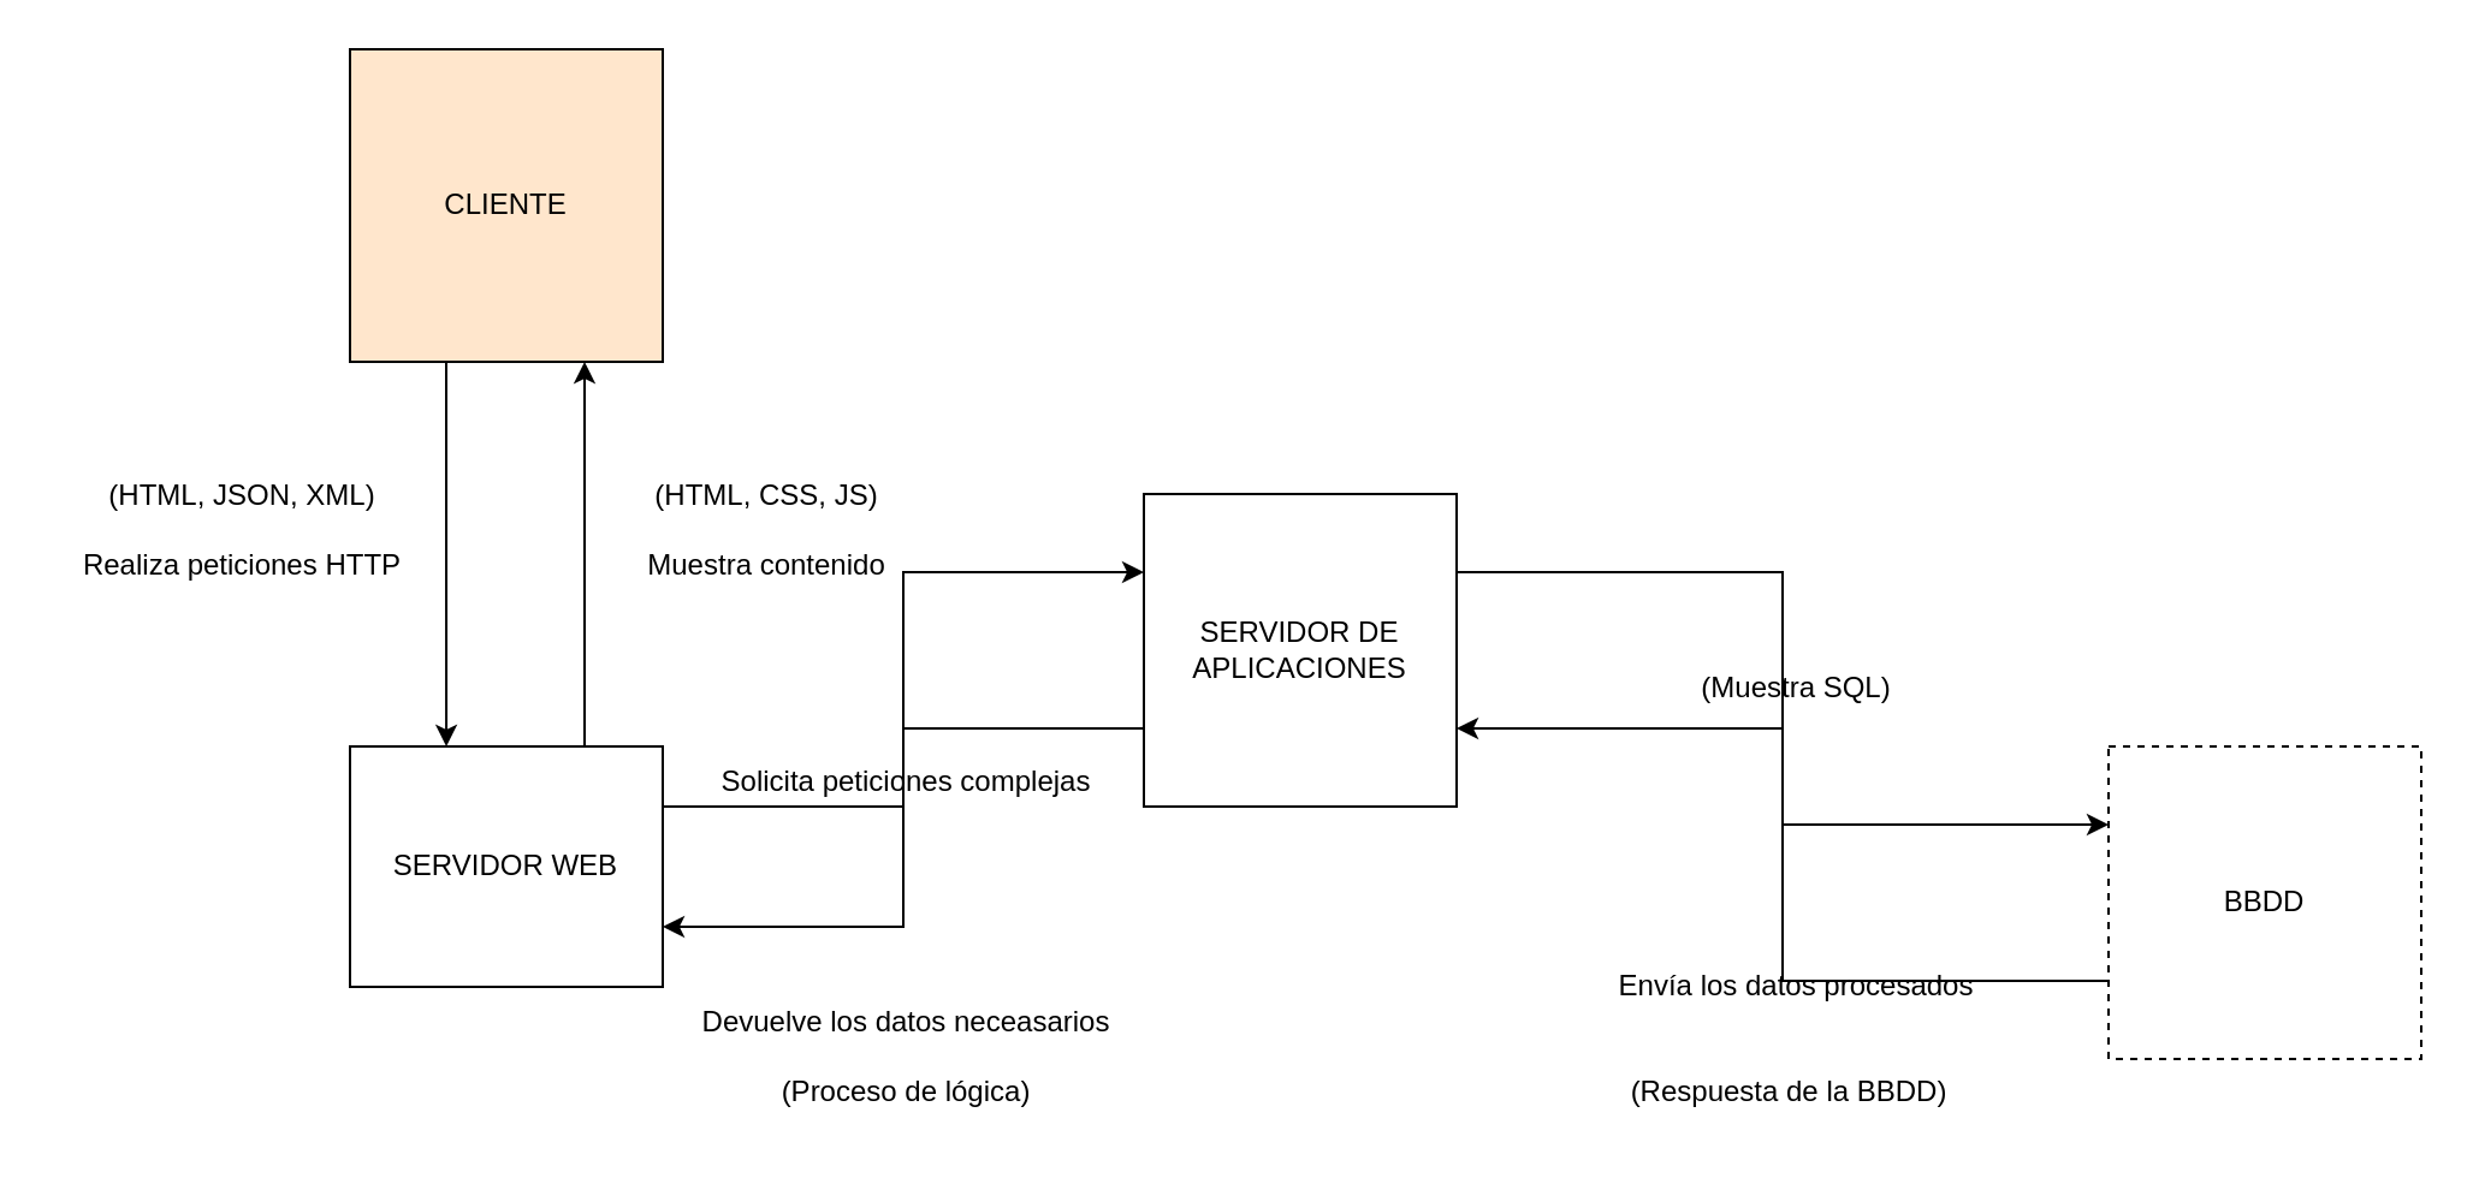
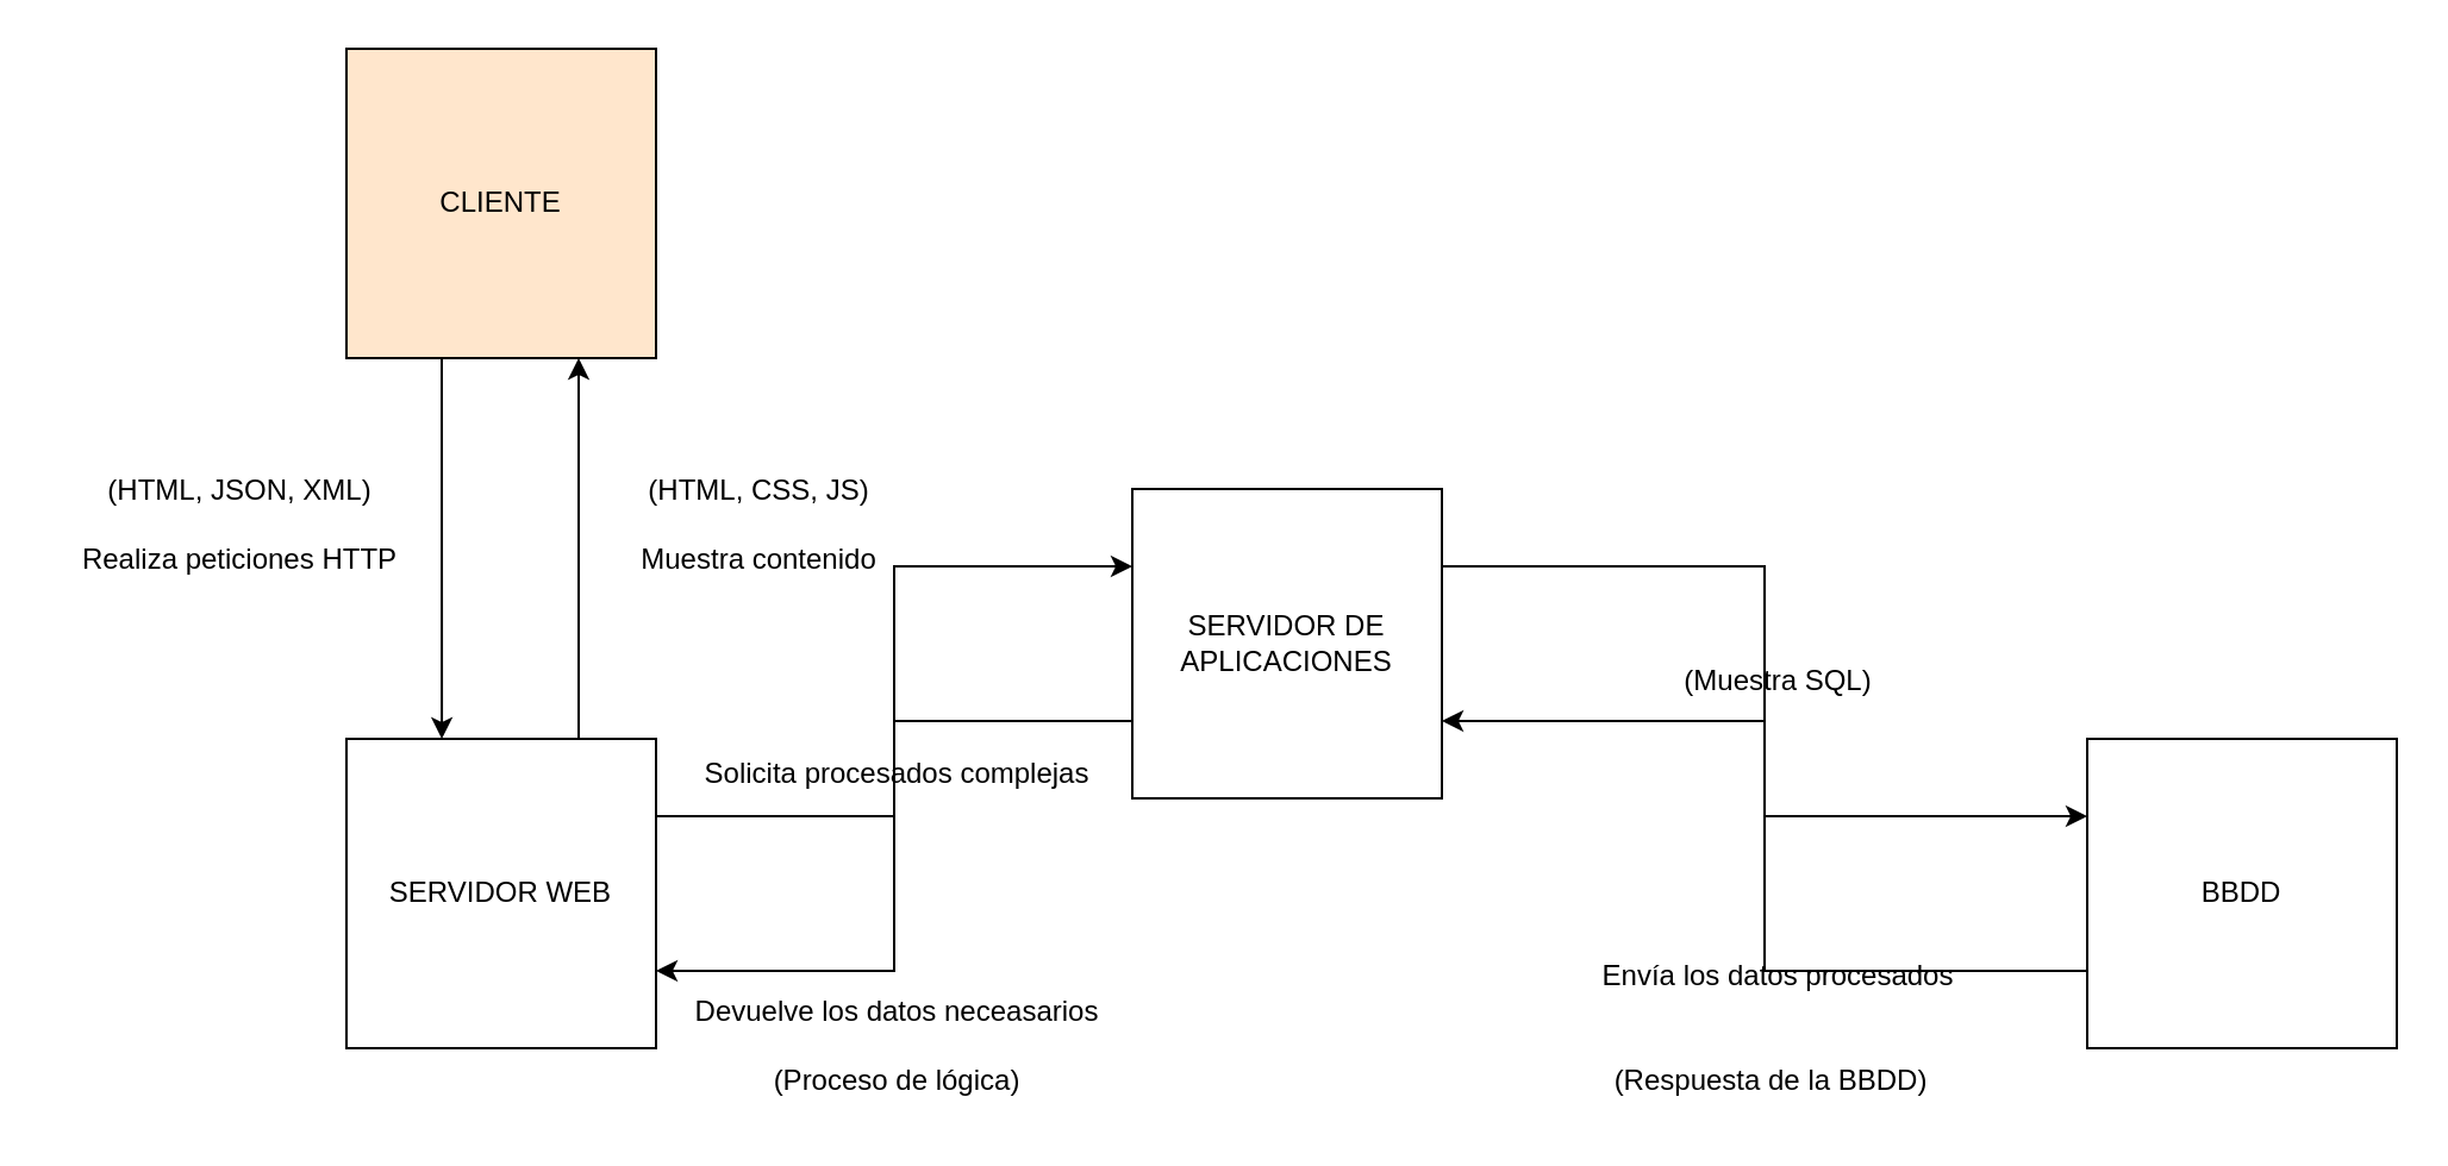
- <mxCell id="14" value="Solicita peticiones complejas" style="text;html=1;align=center;verticalAlign=middle;resizable=0;points=[];autosize=1;strokeColor=none;fillColor=none;" vertex="1" parent="1"><mxGeometry x="286" y="310" width="180" height="30" as="geometry" /></mxCell>
+ <mxCell id="14" value="Solicita procesados complejas" style="text;html=1;align=center;verticalAlign=middle;resizable=0;points=[];autosize=1;strokeColor=none;fillColor=none;" vertex="1" parent="1"><mxGeometry x="286" y="310" width="180" height="30" as="geometry" /></mxCell>
- <mxCell id="6" value="SERVIDOR WEB" style="whiteSpace=wrap;html=1;aspect=fixed;" vertex="1" parent="1"><mxGeometry x="145" y="310" width="130" height="100" as="geometry" /></mxCell>
+ <mxCell id="6" value="SERVIDOR WEB" style="whiteSpace=wrap;html=1;aspect=fixed;" vertex="1" parent="1"><mxGeometry x="145" y="310" width="130" height="130" as="geometry" /></mxCell>
- <mxCell id="11" value="BBDD" style="whiteSpace=wrap;html=1;aspect=fixed;dashed=1;" vertex="1" parent="1"><mxGeometry x="876" y="310" width="130" height="130" as="geometry" /></mxCell>
+ <mxCell id="11" value="BBDD" style="whiteSpace=wrap;html=1;aspect=fixed;" vertex="1" parent="1"><mxGeometry x="876" y="310" width="130" height="130" as="geometry" /></mxCell>
